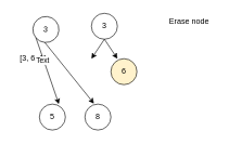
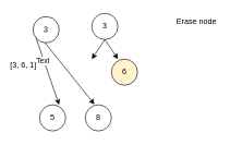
- <mxCell id="13" value="Erase node&lt;br&gt;&lt;br&gt;" style="text;html=1;align=center;verticalAlign=middle;resizable=0;points=[];autosize=1;strokeColor=none;" vertex="1" parent="1"><mxGeometry x="250" y="25" width="80" height="30" as="geometry" /></mxCell>
+ <mxCell id="13" value="Erase node&lt;br&gt;&lt;br&gt;" style="text;html=1;align=center;verticalAlign=middle;resizable=0;points=[];autosize=1;strokeColor=none;" vertex="1" parent="1"><mxGeometry x="260" y="25" width="80" height="30" as="geometry" /></mxCell>
- <mxCell id="2" value="[3, 6, 1]" style="text;html=1;align=center;verticalAlign=middle;resizable=0;points=[];autosize=1;strokeColor=none;" vertex="1" parent="1"><mxGeometry x="20" y="80" width="60" height="20" as="geometry" /></mxCell>
+ <mxCell id="2" value="[3, 6, 1]" style="text;html=1;align=center;verticalAlign=middle;resizable=0;points=[];autosize=1;strokeColor=none;" vertex="1" parent="1"><mxGeometry x="5" y="90" width="60" height="20" as="geometry" /></mxCell>
